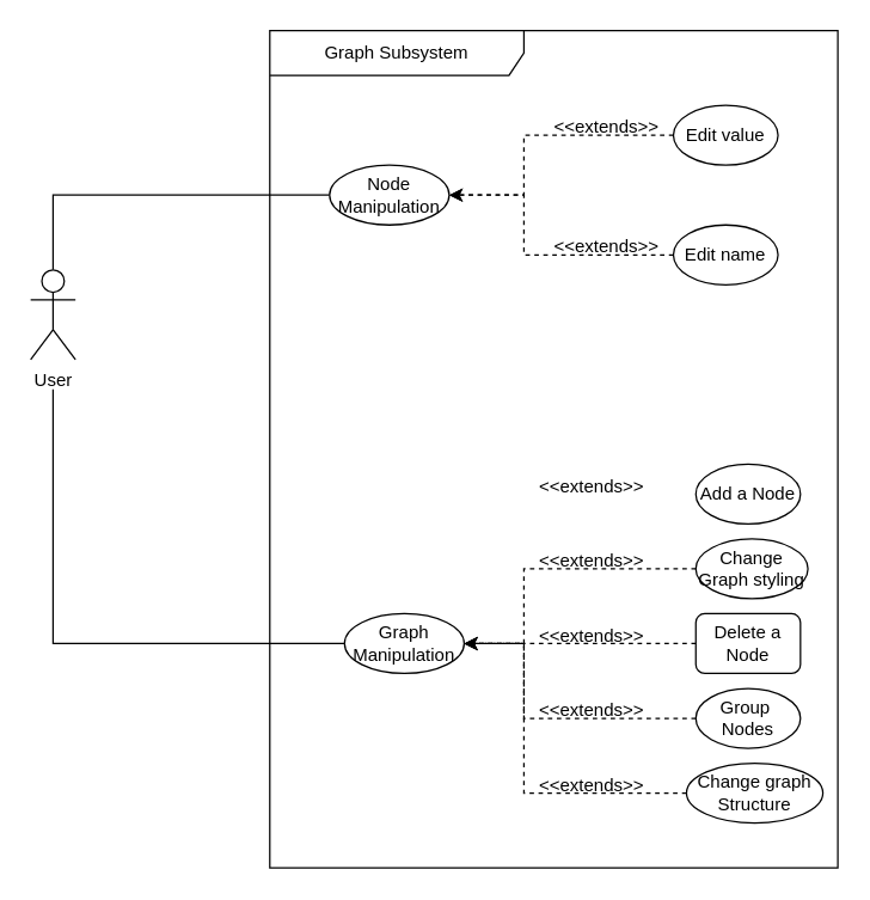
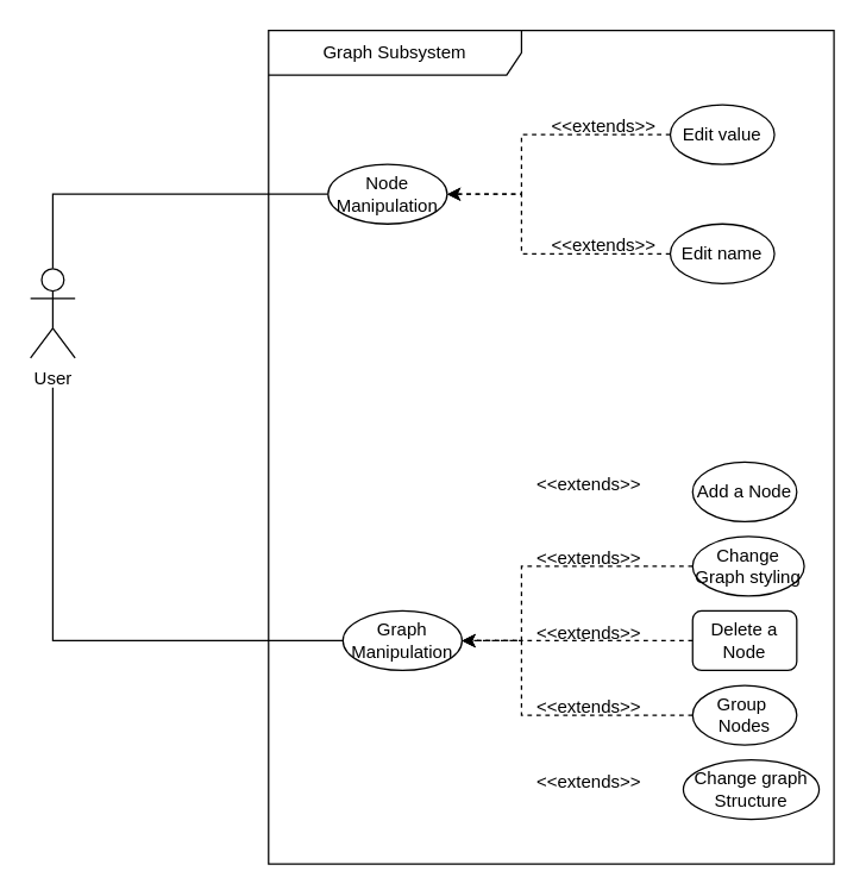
- <mxCell id="19" style="edgeStyle=orthogonalEdgeStyle;rounded=0;orthogonalLoop=1;jettySize=auto;html=1;entryX=1;entryY=0.5;entryDx=0;entryDy=0;dashed=1;" edge="1" parent="1" source="20" target="10"><mxGeometry relative="1" as="geometry"><Array as="points"><mxPoint x="350" y="530" /><mxPoint x="350" y="430" /></Array></mxGeometry></mxCell>
